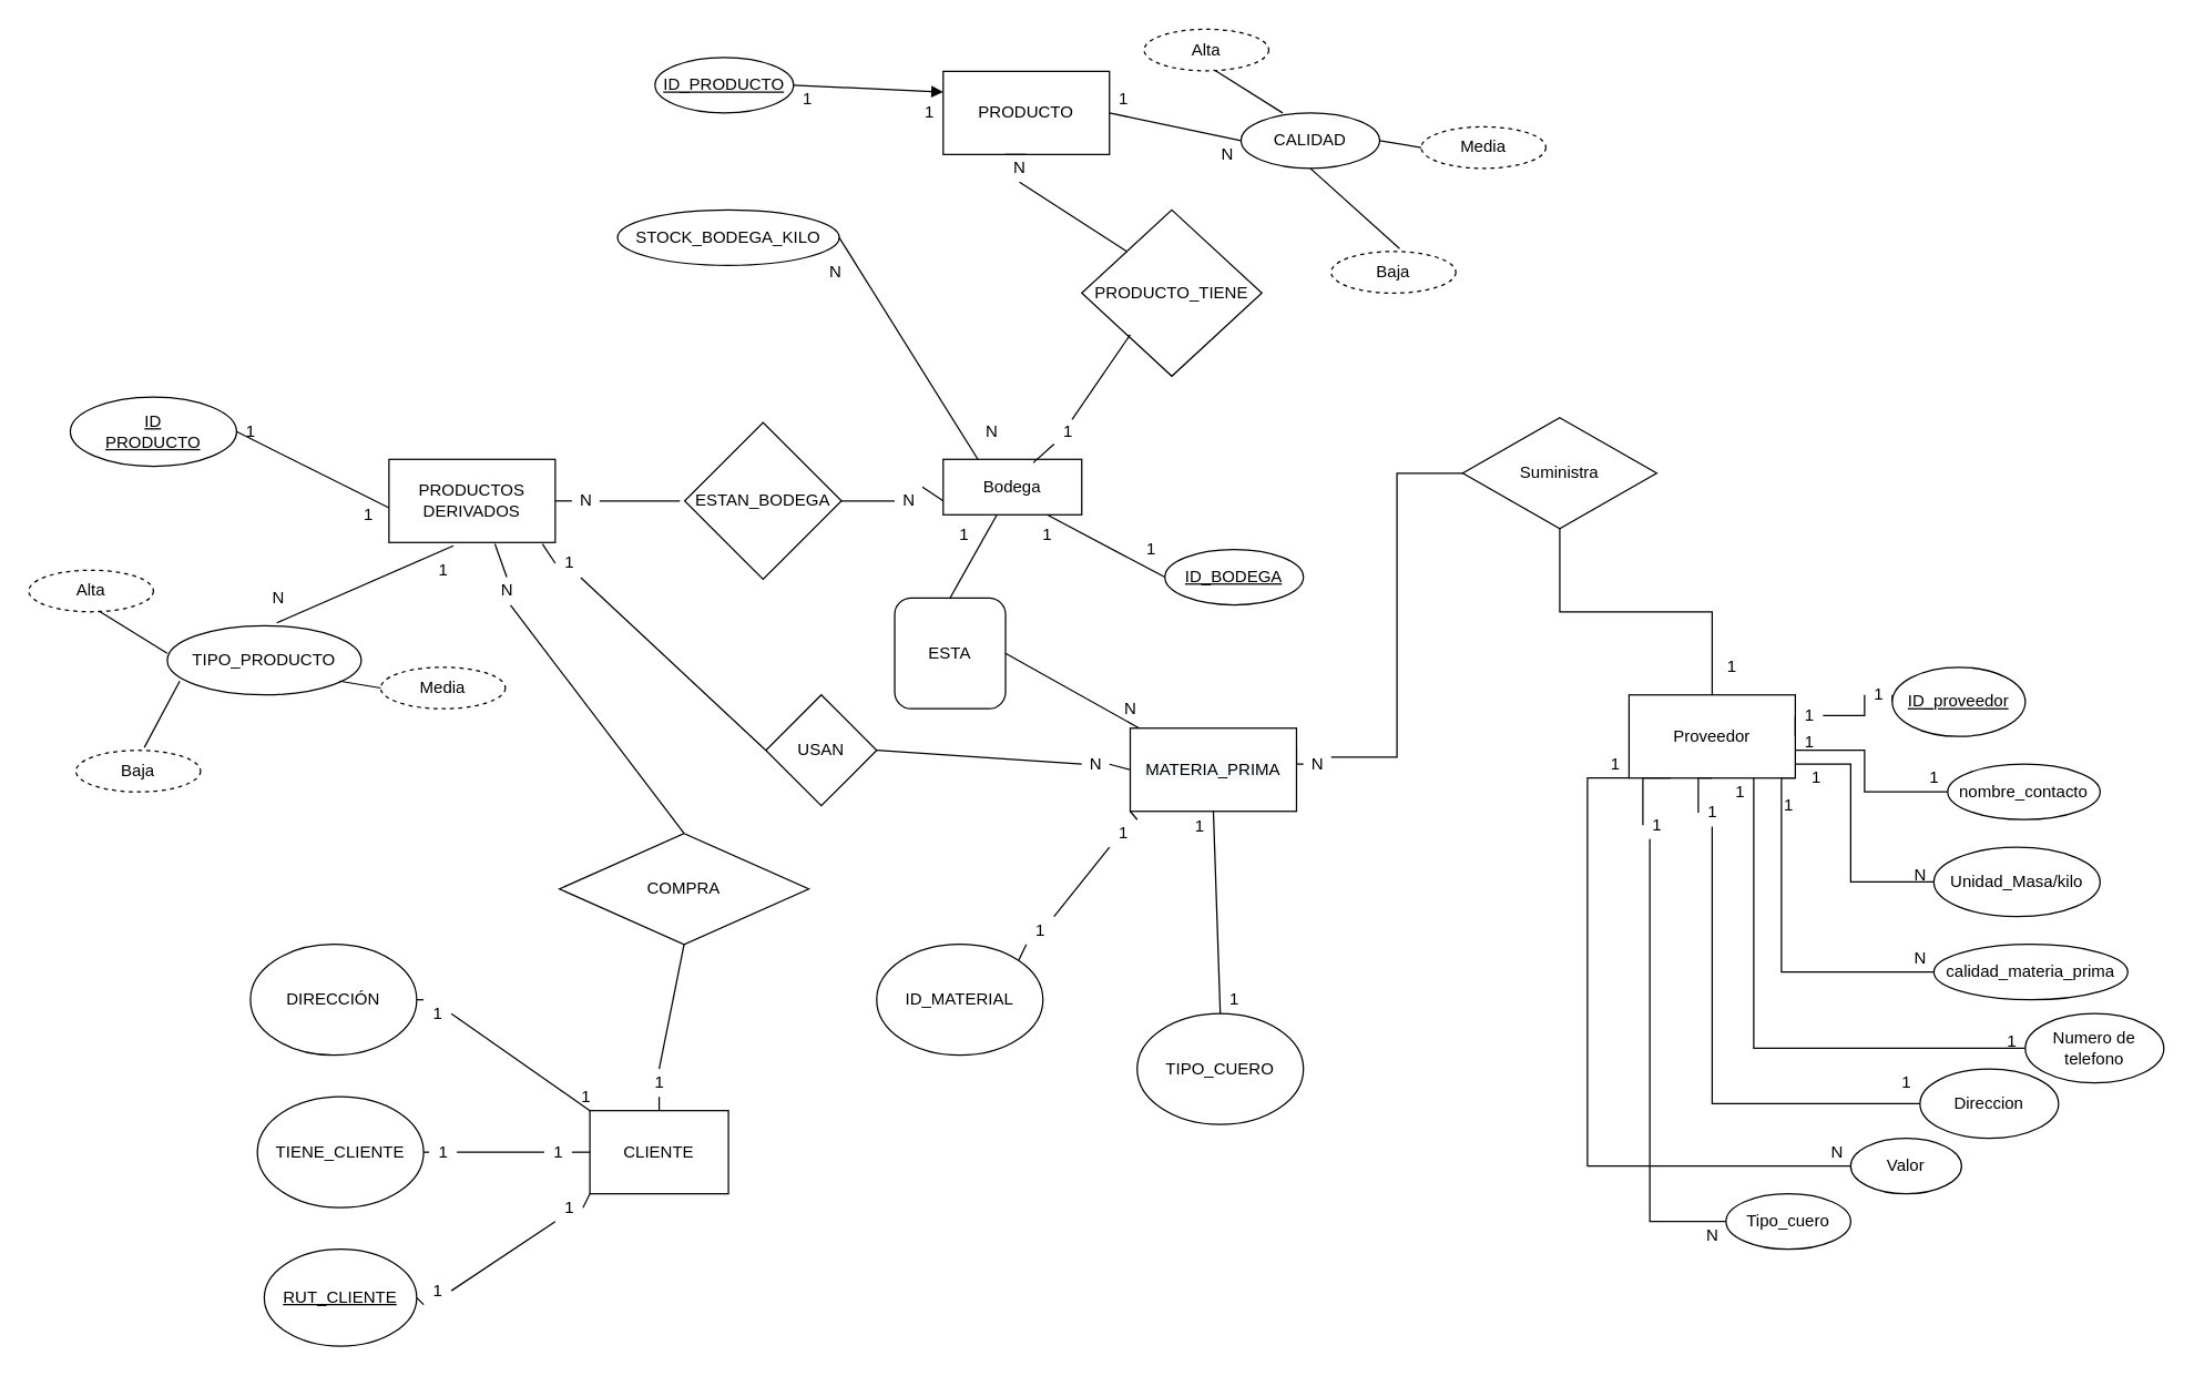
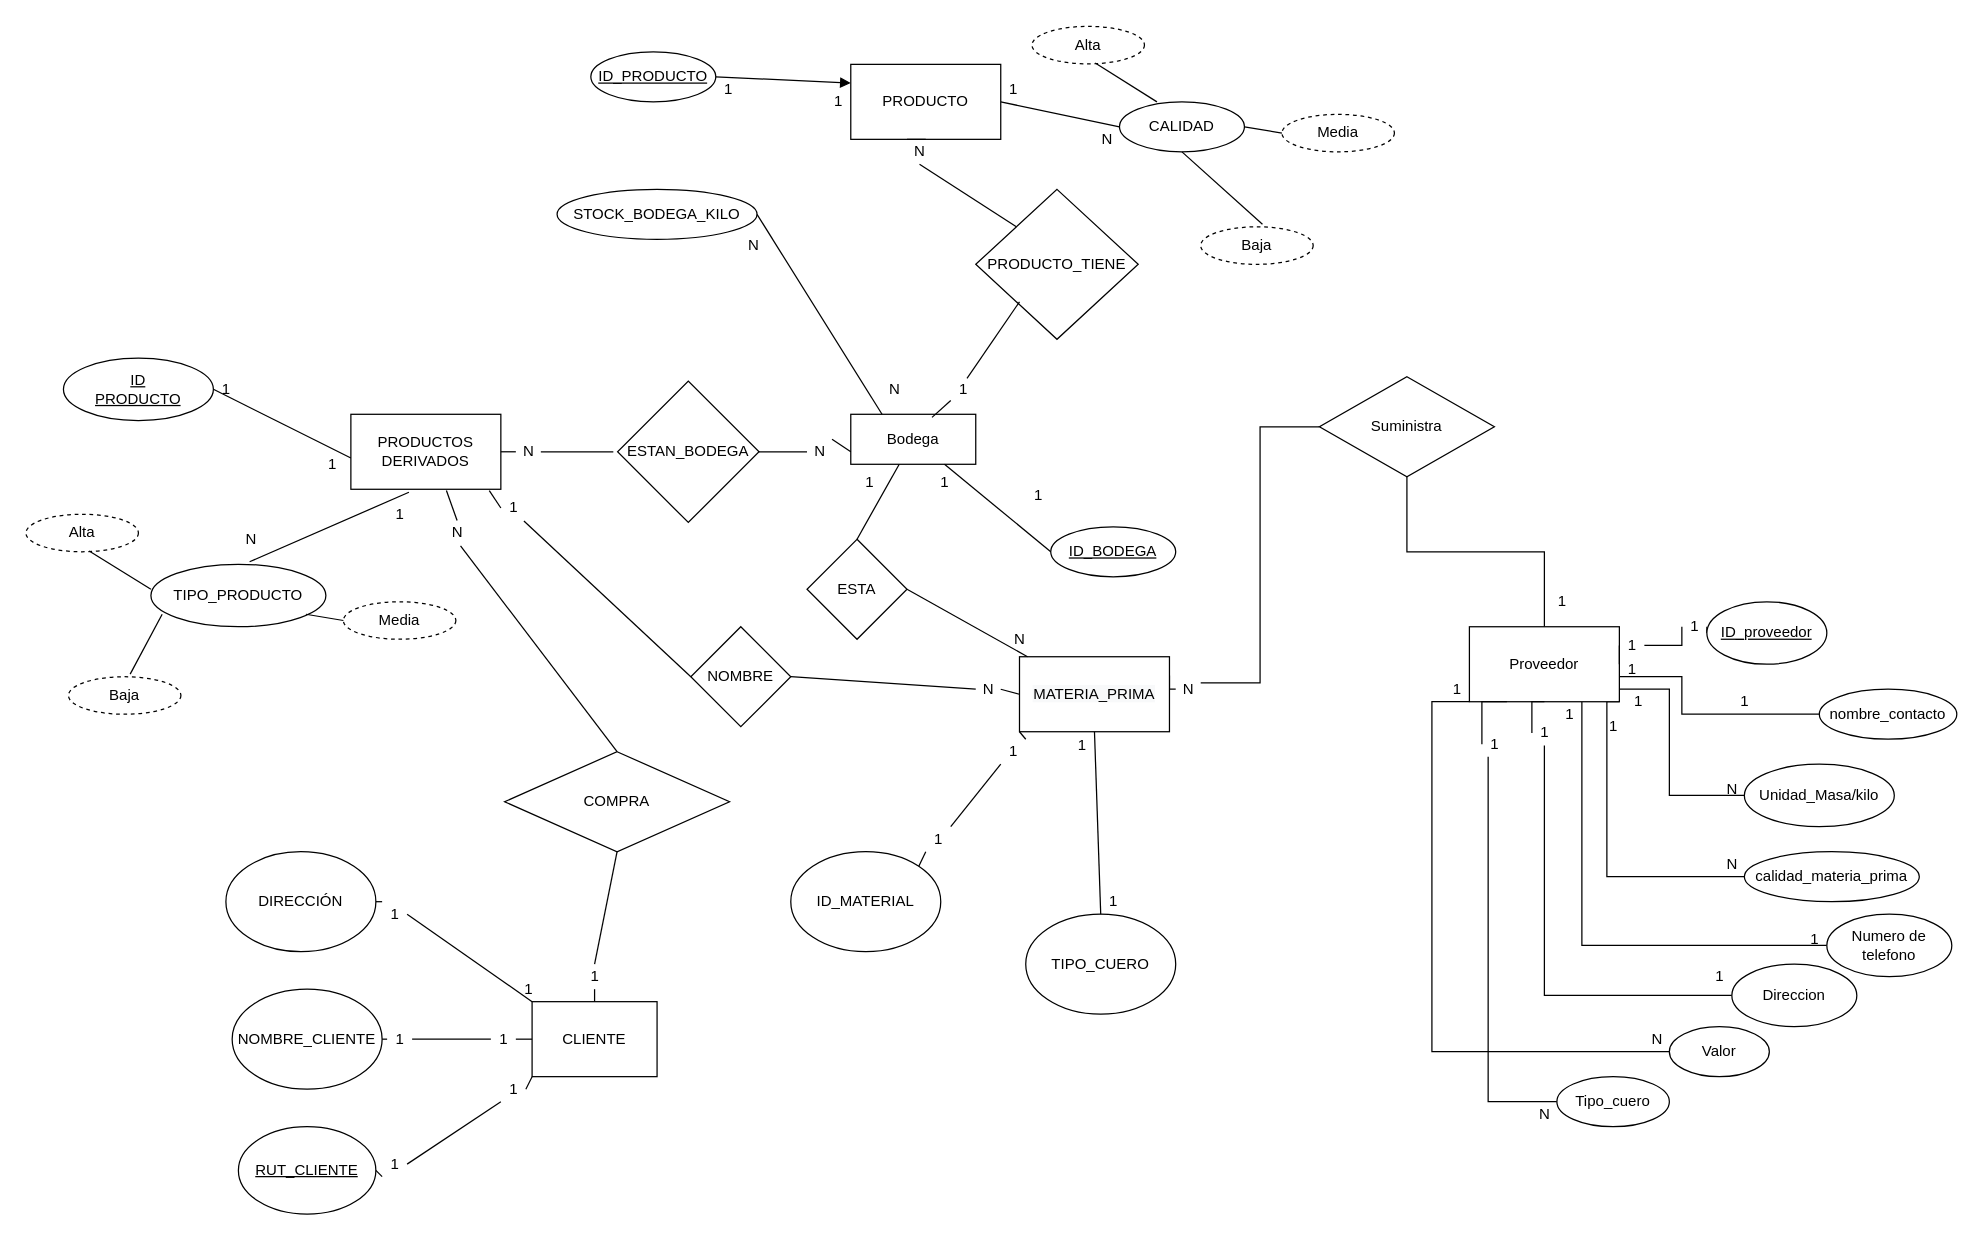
- <mxCell id="33" value="&lt;u&gt;ID_BODEGA&lt;/u&gt;" style="ellipse;whiteSpace=wrap;html=1;align=center;" parent="1" vertex="1"><mxGeometry x="840" y="396" width="100" height="40" as="geometry" /></mxCell>
+ <mxCell id="33" value="&lt;u&gt;ID_BODEGA&lt;/u&gt;" style="ellipse;whiteSpace=wrap;html=1;align=center;" parent="1" vertex="1"><mxGeometry x="840" y="421" width="100" height="40" as="geometry" /></mxCell>
- <mxCell id="73" value="ESTA" style="whiteSpace=wrap;html=1;rounded=1;" parent="1" vertex="1"><mxGeometry x="645" y="431" width="80" height="80" as="geometry" /></mxCell>
+ <mxCell id="73" value="ESTA" style="rhombus;whiteSpace=wrap;html=1;" parent="1" vertex="1"><mxGeometry x="645" y="431" width="80" height="80" as="geometry" /></mxCell>
- <mxCell id="76" value="USAN" style="rhombus;whiteSpace=wrap;html=1;" parent="1" vertex="1"><mxGeometry x="552" y="501" width="80" height="80" as="geometry" /></mxCell>
+ <mxCell id="76" value="NOMBRE" style="rhombus;whiteSpace=wrap;html=1;" parent="1" vertex="1"><mxGeometry x="552" y="501" width="80" height="80" as="geometry" /></mxCell>
- <mxCell id="18" value="nombre_contacto" style="ellipse;whiteSpace=wrap;html=1;" parent="1" vertex="1"><mxGeometry x="1405" y="551" width="110" height="40" as="geometry" /></mxCell>
+ <mxCell id="18" value="nombre_contacto" style="ellipse;whiteSpace=wrap;html=1;" parent="1" vertex="1"><mxGeometry x="1455" y="551" width="110" height="40" as="geometry" /></mxCell>
- <mxCell id="25" value="TIENE_CLIENTE" style="ellipse;whiteSpace=wrap;html=1;" parent="1" vertex="1"><mxGeometry x="185" y="791" width="120" height="80" as="geometry" /></mxCell>
+ <mxCell id="25" value="NOMBRE_CLIENTE" style="ellipse;whiteSpace=wrap;html=1;" parent="1" vertex="1"><mxGeometry x="185" y="791" width="120" height="80" as="geometry" /></mxCell>
